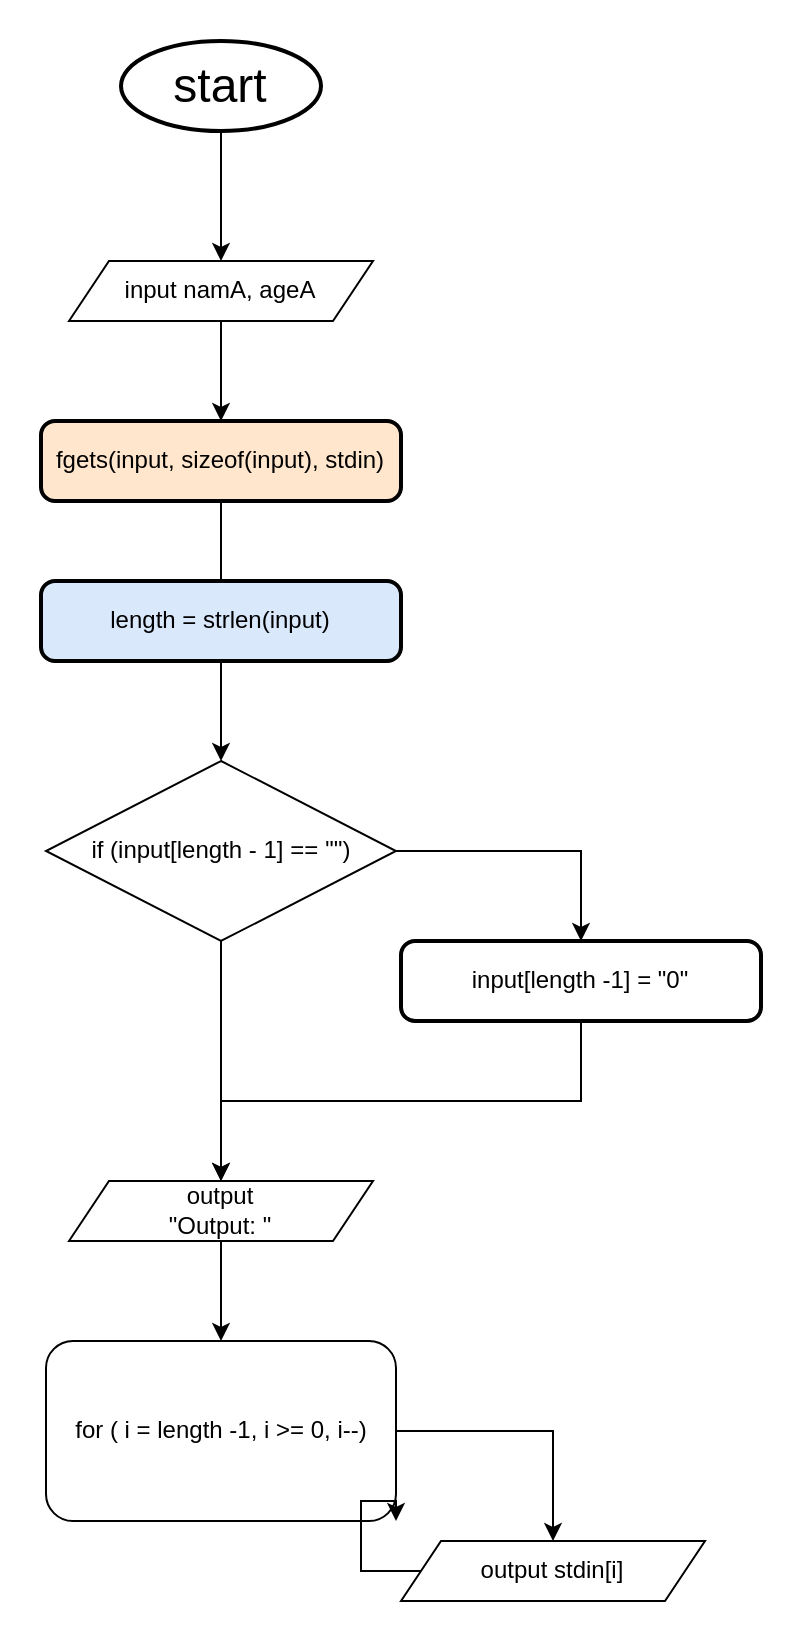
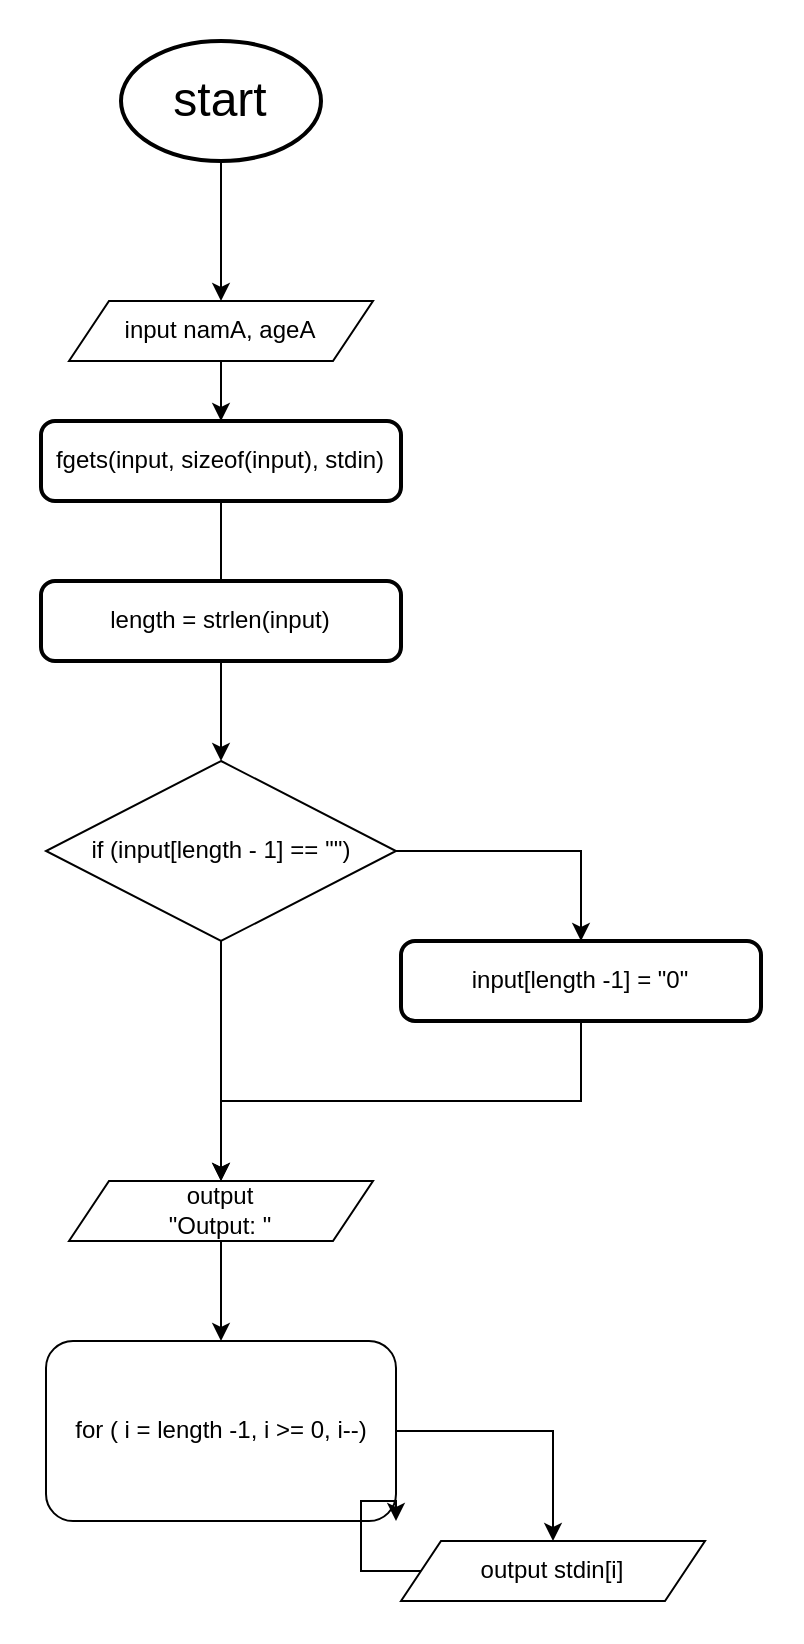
- <mxCell id="3" value="&lt;font style=&quot;font-size: 24px;&quot;&gt;start&lt;/font&gt;" style="strokeWidth=2;html=1;shape=mxgraph.flowchart.start_1;whiteSpace=wrap;" vertex="1" parent="1"><mxGeometry x="60" y="20" width="100" height="45" as="geometry" /></mxCell>
+ <mxCell id="3" value="&lt;font style=&quot;font-size: 24px;&quot;&gt;start&lt;/font&gt;" style="strokeWidth=2;html=1;shape=mxgraph.flowchart.start_1;whiteSpace=wrap;" vertex="1" parent="1"><mxGeometry x="60" y="20" width="100" height="60" as="geometry" /></mxCell>
- <mxCell id="5" value="input namA, ageA" style="shape=parallelogram;perimeter=parallelogramPerimeter;whiteSpace=wrap;html=1;fixedSize=1;" vertex="1" parent="1"><mxGeometry x="34" y="130" width="152" height="30" as="geometry" /></mxCell>
+ <mxCell id="5" value="input namA, ageA" style="shape=parallelogram;perimeter=parallelogramPerimeter;whiteSpace=wrap;html=1;fixedSize=1;" vertex="1" parent="1"><mxGeometry x="34" y="150" width="152" height="30" as="geometry" /></mxCell>
- <mxCell id="7" value="fgets(input, sizeof(input), stdin)" style="rounded=1;whiteSpace=wrap;html=1;absoluteArcSize=1;arcSize=14;strokeWidth=2;fillColor=#ffe6cc;" vertex="1" parent="1"><mxGeometry x="20" y="210" width="180" height="40" as="geometry" /></mxCell>
+ <mxCell id="7" value="fgets(input, sizeof(input), stdin)" style="rounded=1;whiteSpace=wrap;html=1;absoluteArcSize=1;arcSize=14;strokeWidth=2;" vertex="1" parent="1"><mxGeometry x="20" y="210" width="180" height="40" as="geometry" /></mxCell>
- <mxCell id="9" value="length = strlen(input)" style="rounded=1;whiteSpace=wrap;html=1;absoluteArcSize=1;arcSize=14;strokeWidth=2;fillColor=#dae8fc;" vertex="1" parent="1"><mxGeometry x="20" y="290" width="180" height="40" as="geometry" /></mxCell>
+ <mxCell id="9" value="length = strlen(input)" style="rounded=1;whiteSpace=wrap;html=1;absoluteArcSize=1;arcSize=14;strokeWidth=2;" vertex="1" parent="1"><mxGeometry x="20" y="290" width="180" height="40" as="geometry" /></mxCell>
